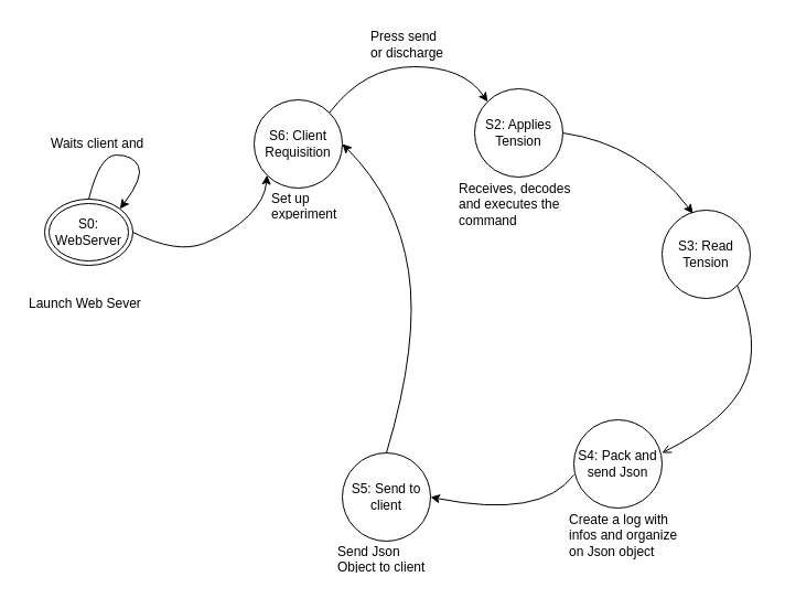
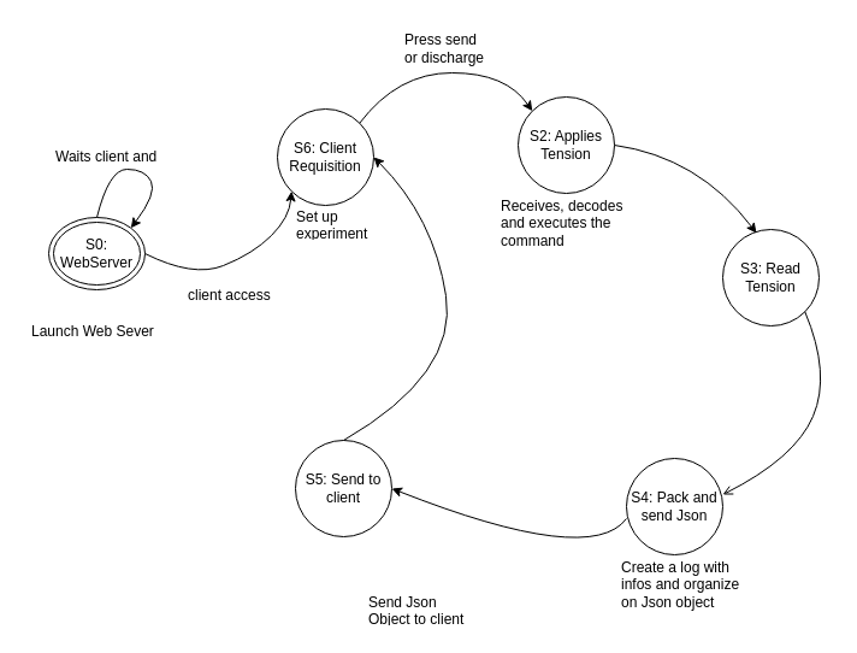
+ <mxCell id="21" value="client access" style="text;strokeColor=none;fillColor=none;align=left;verticalAlign=middle;spacingLeft=4;spacingRight=4;overflow=hidden;points=[[0,0.5],[1,0.5]];portConstraint=eastwest;rotatable=0;whiteSpace=wrap;html=1;" vertex="1" parent="1"><mxGeometry x="150" y="230" width="80" height="30" as="geometry" /></mxCell>
- <mxCell id="7" value="S5: Send to client" style="ellipse;whiteSpace=wrap;html=1;aspect=fixed;" vertex="1" parent="1"><mxGeometry x="310" y="410" width="80" height="80" as="geometry" /></mxCell>
+ <mxCell id="7" value="S5: Send to client" style="ellipse;whiteSpace=wrap;html=1;aspect=fixed;" vertex="1" parent="1"><mxGeometry x="245" y="365" width="80" height="80" as="geometry" /></mxCell>
